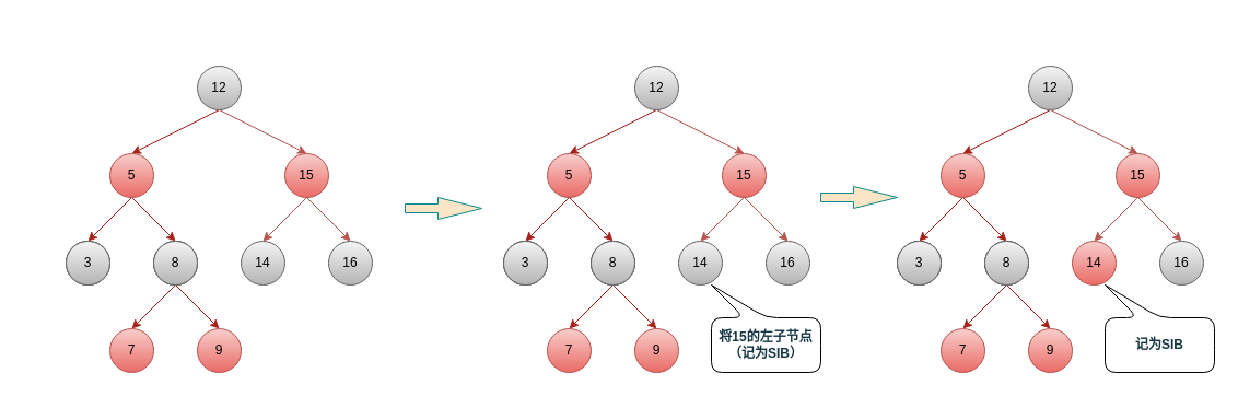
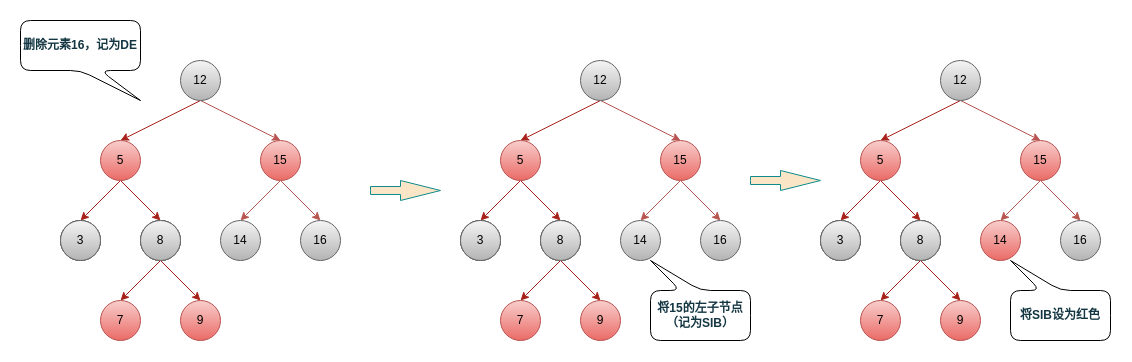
+ <mxCell id="25" value="&lt;font color=&quot;#143642&quot;&gt;&lt;b&gt;删除元素16，记为DE&lt;/b&gt;&lt;/font&gt;" style="shape=callout;whiteSpace=wrap;html=1;perimeter=calloutPerimeter;rounded=1;position2=1;" vertex="1" parent="1"><mxGeometry x="20" y="20" width="120" height="80" as="geometry" /></mxCell>
- <mxCell id="74" value="&lt;font color=&quot;#143642&quot;&gt;&lt;b&gt;记为SIB&lt;/b&gt;&lt;/font&gt;" style="shape=callout;whiteSpace=wrap;html=1;perimeter=calloutPerimeter;rounded=1;position2=1;direction=west;" vertex="1" parent="1"><mxGeometry x="1010" y="260" width="100" height="80" as="geometry" /></mxCell>
+ <mxCell id="74" value="&lt;font color=&quot;#143642&quot;&gt;&lt;b&gt;将SIB设为红色&lt;/b&gt;&lt;/font&gt;" style="shape=callout;whiteSpace=wrap;html=1;perimeter=calloutPerimeter;rounded=1;position2=1;direction=west;" vertex="1" parent="1"><mxGeometry x="1010" y="260" width="100" height="80" as="geometry" /></mxCell>
